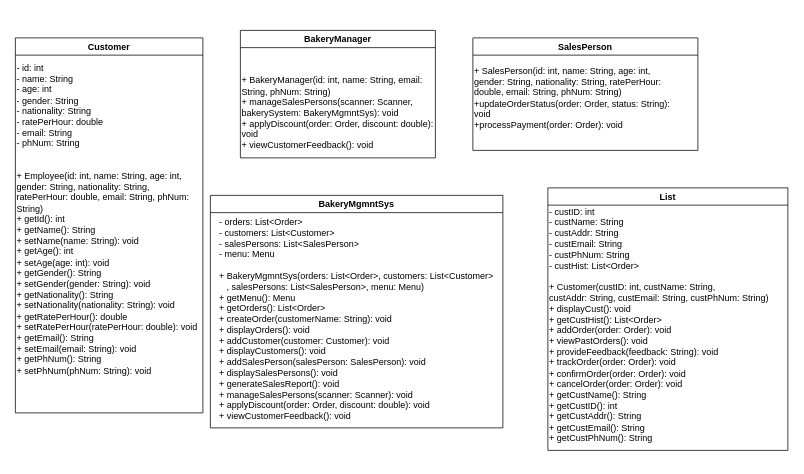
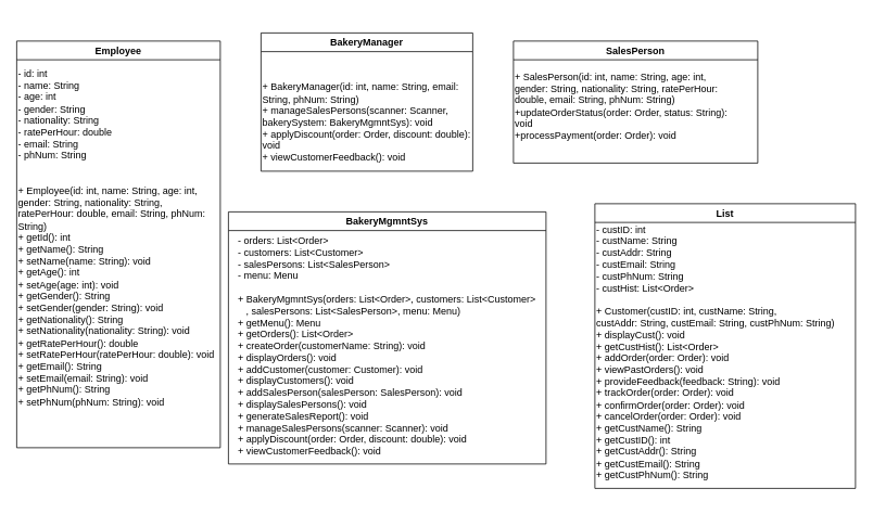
- <mxCell id="2" value="Customer" style="swimlane;whiteSpace=wrap;html=1;" vertex="1" parent="1"><mxGeometry x="20" y="50" width="250" height="500" as="geometry" /></mxCell>
+ <mxCell id="2" value="Employee" style="swimlane;whiteSpace=wrap;html=1;" vertex="1" parent="1"><mxGeometry x="20" y="50" width="250" height="500" as="geometry" /></mxCell>
